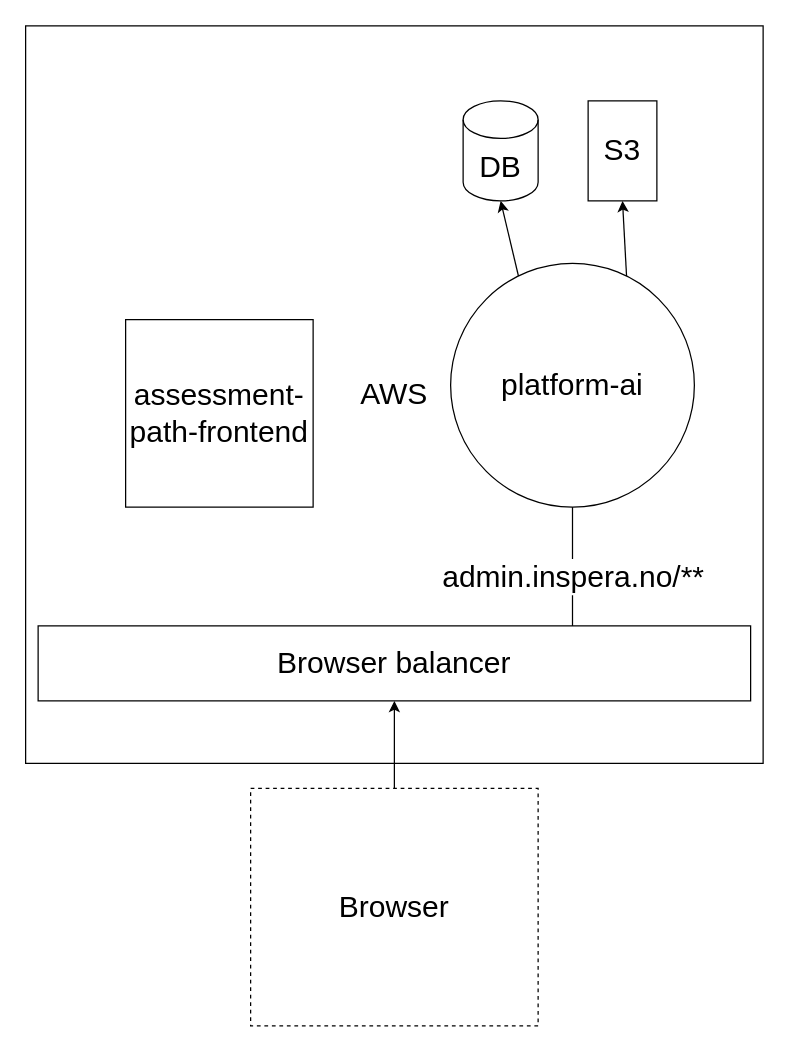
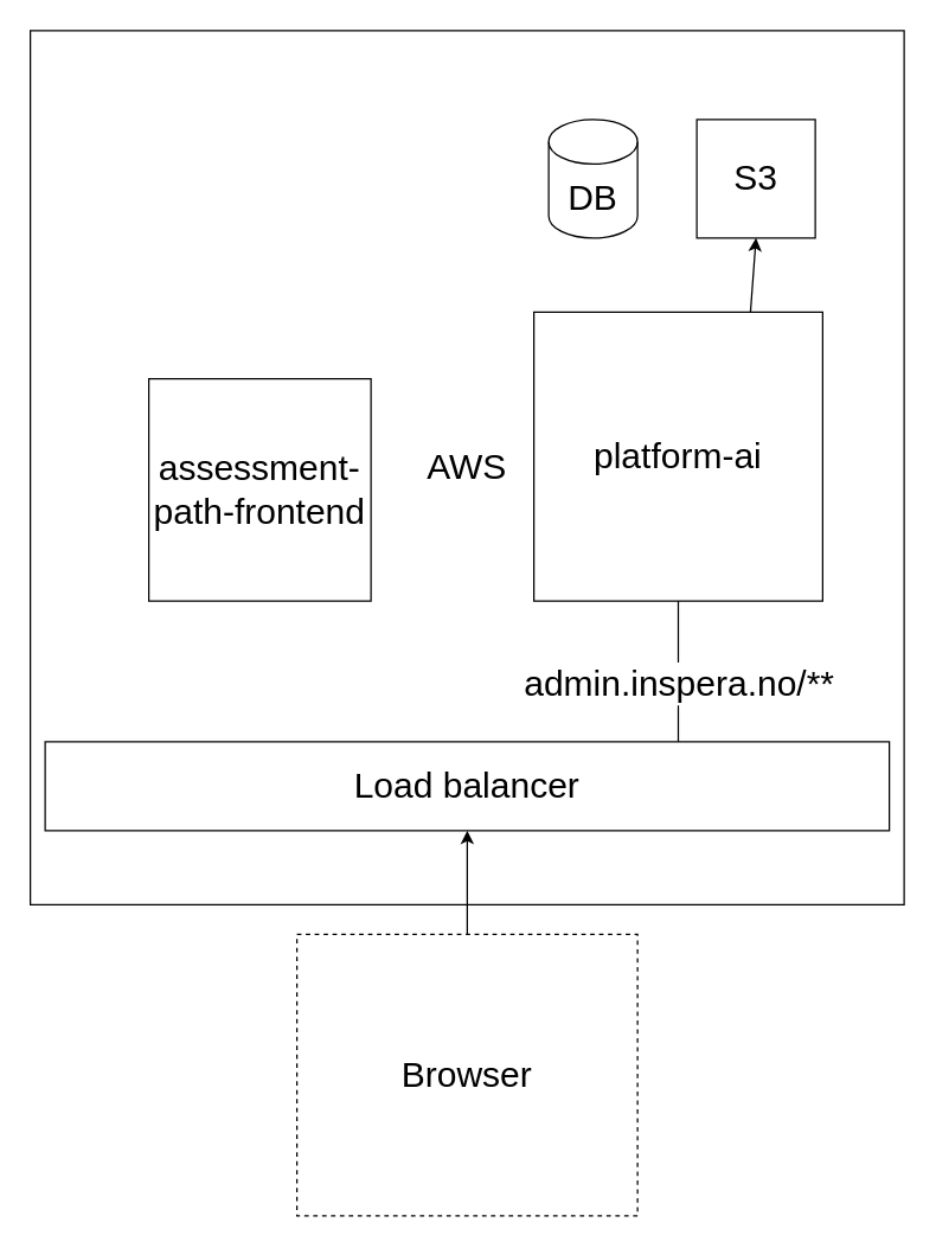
- <mxCell id="11" value="&lt;font style=&quot;font-size: 24px&quot;&gt;S3&lt;/font&gt;" style="whiteSpace=wrap;html=1;aspect=fixed;" vertex="1" parent="1"><mxGeometry x="470" y="80" width="55" height="80" as="geometry" /></mxCell>
+ <mxCell id="11" value="&lt;font style=&quot;font-size: 24px&quot;&gt;S3&lt;/font&gt;" style="whiteSpace=wrap;html=1;aspect=fixed;" vertex="1" parent="1"><mxGeometry x="470" y="80" width="80" height="80" as="geometry" /></mxCell>
- <mxCell id="10" value="" style="endArrow=classic;html=1;rounded=0;exitX=0.25;exitY=0;exitDx=0;exitDy=0;entryX=0.5;entryY=1;entryDx=0;entryDy=0;entryPerimeter=0;" edge="1" parent="1" source="5" target="9"><mxGeometry width="50" height="50" relative="1" as="geometry"><mxPoint x="380" y="480" as="sourcePoint" /><mxPoint x="430" y="430" as="targetPoint" /></mxGeometry></mxCell>
- <mxCell id="5" value="&lt;font style=&quot;font-size: 24px&quot;&gt;platform-ai&lt;/font&gt;" style="ellipse;whiteSpace=wrap;html=1;aspect=fixed;" vertex="1" parent="1"><mxGeometry x="360" y="210" width="195" height="195" as="geometry" /></mxCell>
+ <mxCell id="5" value="&lt;font style=&quot;font-size: 24px&quot;&gt;platform-ai&lt;/font&gt;" style="whiteSpace=wrap;html=1;aspect=fixed;" vertex="1" parent="1"><mxGeometry x="360" y="210" width="195" height="195" as="geometry" /></mxCell>
- <mxCell id="3" value="&lt;font style=&quot;font-size: 24px&quot;&gt;Browser balancer&lt;/font&gt;" style="rounded=0;whiteSpace=wrap;html=1;" vertex="1" parent="1"><mxGeometry x="30" y="500" width="570" height="60" as="geometry" /></mxCell>
+ <mxCell id="3" value="&lt;font style=&quot;font-size: 24px&quot;&gt;Load balancer&lt;/font&gt;" style="rounded=0;whiteSpace=wrap;html=1;" vertex="1" parent="1"><mxGeometry x="30" y="500" width="570" height="60" as="geometry" /></mxCell>
